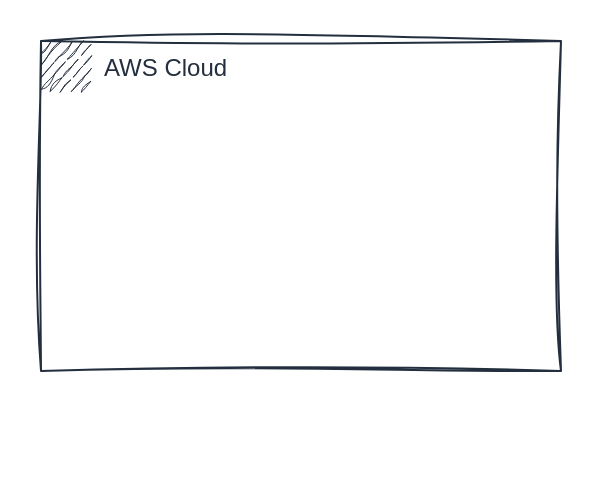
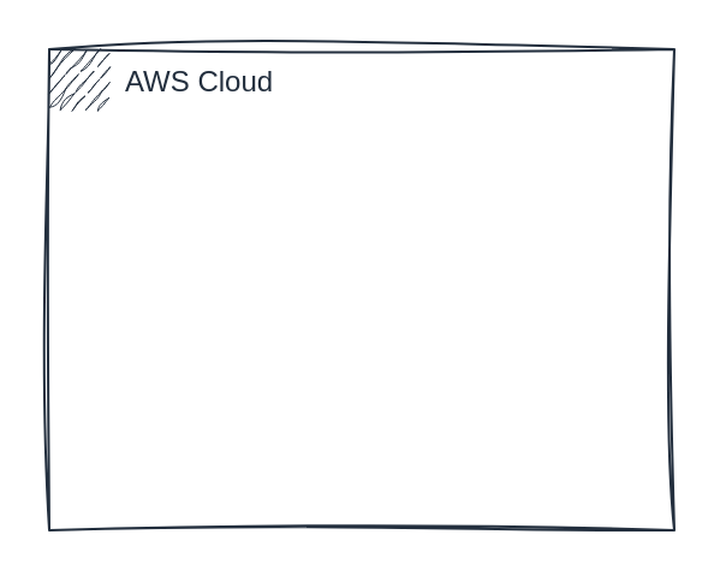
- <mxCell id="2" value="AWS Cloud" style="points=[[0,0],[0.25,0],[0.5,0],[0.75,0],[1,0],[1,0.25],[1,0.5],[1,0.75],[1,1],[0.75,1],[0.5,1],[0.25,1],[0,1],[0,0.75],[0,0.5],[0,0.25]];outlineConnect=0;gradientColor=none;html=1;whiteSpace=wrap;fontSize=12;fontStyle=0;container=1;pointerEvents=0;collapsible=0;recursiveResize=0;shape=mxgraph.aws4.group;grIcon=mxgraph.aws4.group_aws_cloud_alt;strokeColor=#232F3E;fillColor=none;verticalAlign=top;align=left;spacingLeft=30;fontColor=#232F3E;dashed=0;sketch=1;curveFitting=1;jiggle=2;" vertex="1" parent="1"><mxGeometry x="20" y="20" width="260" height="165" as="geometry" /></mxCell>
+ <mxCell id="2" value="AWS Cloud" style="points=[[0,0],[0.25,0],[0.5,0],[0.75,0],[1,0],[1,0.25],[1,0.5],[1,0.75],[1,1],[0.75,1],[0.5,1],[0.25,1],[0,1],[0,0.75],[0,0.5],[0,0.25]];outlineConnect=0;gradientColor=none;html=1;whiteSpace=wrap;fontSize=12;fontStyle=0;container=1;pointerEvents=0;collapsible=0;recursiveResize=0;shape=mxgraph.aws4.group;grIcon=mxgraph.aws4.group_aws_cloud_alt;strokeColor=#232F3E;fillColor=none;verticalAlign=top;align=left;spacingLeft=30;fontColor=#232F3E;dashed=0;sketch=1;curveFitting=1;jiggle=2;" vertex="1" parent="1"><mxGeometry x="20" y="20" width="260" height="200" as="geometry" /></mxCell>
